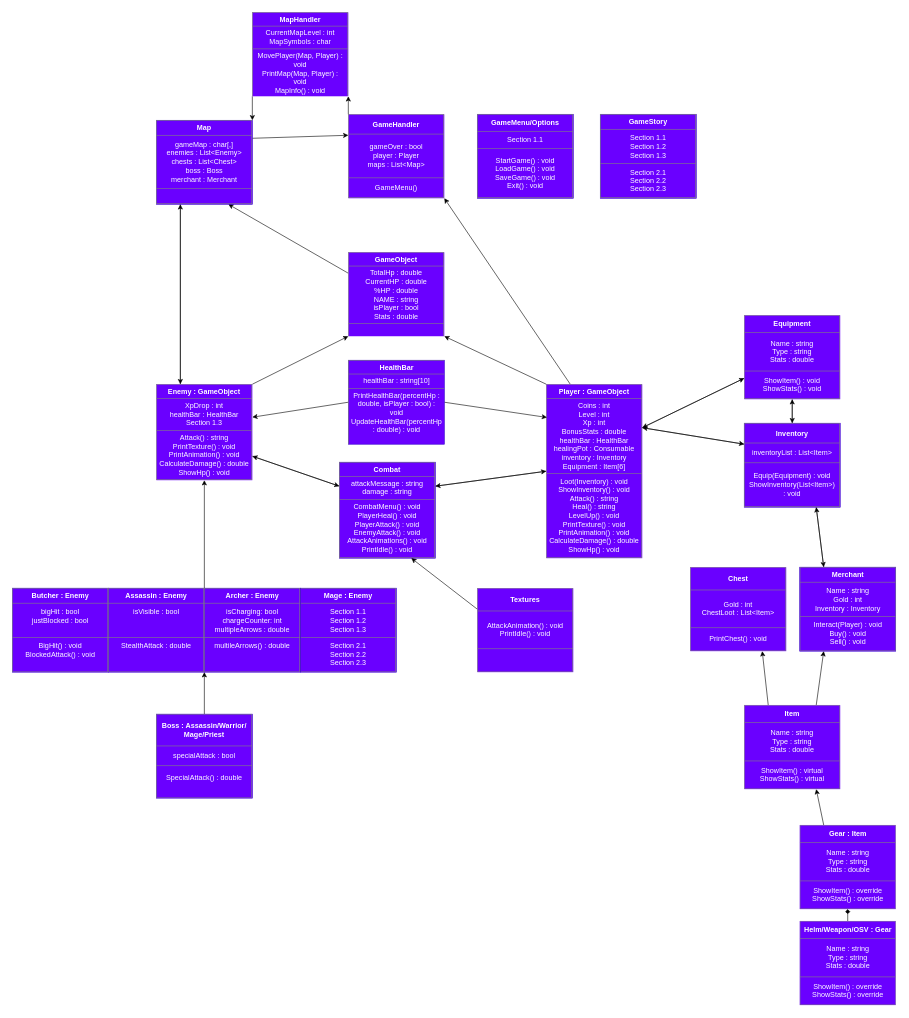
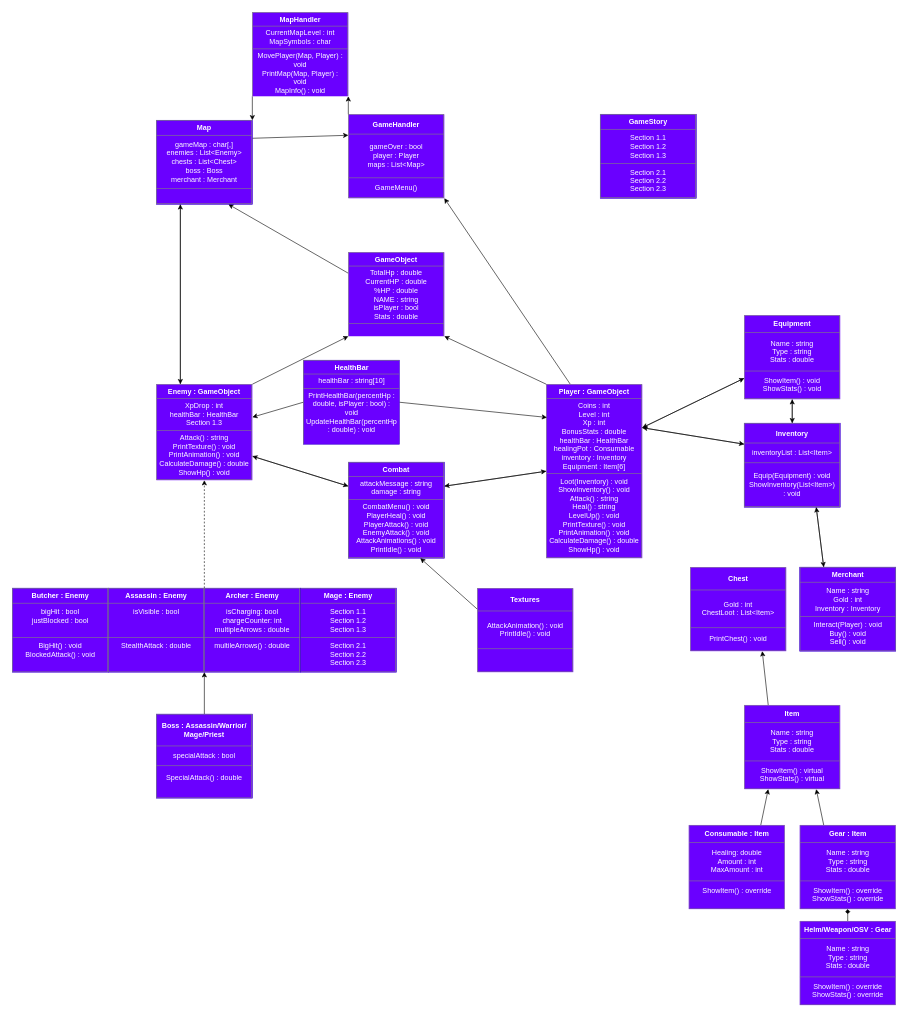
- <mxCell id="34" value="&lt;table border=&quot;1&quot; width=&quot;100%&quot; height=&quot;100%&quot; cellpadding=&quot;4&quot; style=&quot;width:100%;height:100%;border-collapse:collapse;&quot;&gt;&lt;tbody&gt;&lt;tr&gt;&lt;th align=&quot;center&quot;&gt;&lt;b&gt;GameMenu/Options&lt;/b&gt;&lt;/th&gt;&lt;/tr&gt;&lt;tr&gt;&lt;td align=&quot;center&quot;&gt;Section 1.1&lt;br&gt;&lt;/td&gt;&lt;/tr&gt;&lt;tr&gt;&lt;td align=&quot;center&quot;&gt;StartGame() : void&lt;br&gt;LoadGame() : void&lt;br&gt;SaveGame() : void&lt;br&gt;Exit() : void&lt;/td&gt;&lt;/tr&gt;&lt;/tbody&gt;&lt;/table&gt;" style="text;html=1;whiteSpace=wrap;strokeColor=#3700CC;fillColor=#6a00ff;overflow=fill;rounded=0;fontColor=#ffffff;" parent="1" vertex="1"><mxGeometry x="795" y="190" width="160" height="140" as="geometry" /></mxCell>
- <mxCell id="31" value="&lt;table border=&quot;1&quot; width=&quot;100%&quot; height=&quot;100%&quot; cellpadding=&quot;4&quot; style=&quot;width:100%;height:100%;border-collapse:collapse;&quot;&gt;&lt;tbody&gt;&lt;tr&gt;&lt;th align=&quot;center&quot;&gt;&lt;b&gt;HealthBar&lt;/b&gt;&lt;/th&gt;&lt;/tr&gt;&lt;tr&gt;&lt;td align=&quot;center&quot;&gt;healthBar : string[10]&lt;br&gt;&lt;/td&gt;&lt;/tr&gt;&lt;tr&gt;&lt;td align=&quot;center&quot;&gt;PrintHealthBar(percentHp : double, isPlayer : bool) : void&lt;br&gt;UpdateHealthBar(percentHp : double) : void&lt;br&gt;&lt;br&gt;&lt;/td&gt;&lt;/tr&gt;&lt;/tbody&gt;&lt;/table&gt;" style="text;html=1;whiteSpace=wrap;strokeColor=#3700CC;fillColor=#6a00ff;overflow=fill;rounded=0;fontColor=#ffffff;" parent="1" vertex="1"><mxGeometry x="580" y="600" width="160" height="140" as="geometry" /></mxCell>
+ <mxCell id="31" value="&lt;table border=&quot;1&quot; width=&quot;100%&quot; height=&quot;100%&quot; cellpadding=&quot;4&quot; style=&quot;width:100%;height:100%;border-collapse:collapse;&quot;&gt;&lt;tbody&gt;&lt;tr&gt;&lt;th align=&quot;center&quot;&gt;&lt;b&gt;HealthBar&lt;/b&gt;&lt;/th&gt;&lt;/tr&gt;&lt;tr&gt;&lt;td align=&quot;center&quot;&gt;healthBar : string[10]&lt;br&gt;&lt;/td&gt;&lt;/tr&gt;&lt;tr&gt;&lt;td align=&quot;center&quot;&gt;PrintHealthBar(percentHp : double, isPlayer : bool) : void&lt;br&gt;UpdateHealthBar(percentHp : double) : void&lt;br&gt;&lt;br&gt;&lt;/td&gt;&lt;/tr&gt;&lt;/tbody&gt;&lt;/table&gt;" style="text;html=1;whiteSpace=wrap;strokeColor=#3700CC;fillColor=#6a00ff;overflow=fill;rounded=0;fontColor=#ffffff;" parent="1" vertex="1"><mxGeometry x="505" y="600" width="160" height="140" as="geometry" /></mxCell>
- <mxCell id="40" value="&lt;table border=&quot;1&quot; width=&quot;100%&quot; height=&quot;100%&quot; cellpadding=&quot;4&quot; style=&quot;width:100%;height:100%;border-collapse:collapse;&quot;&gt;&lt;tbody&gt;&lt;tr&gt;&lt;th align=&quot;center&quot;&gt;&lt;b&gt;Combat&lt;/b&gt;&lt;/th&gt;&lt;/tr&gt;&lt;tr&gt;&lt;td align=&quot;center&quot;&gt;attackMessage : string&lt;br&gt;damage : string&lt;br&gt;&lt;/td&gt;&lt;/tr&gt;&lt;tr&gt;&lt;td align=&quot;center&quot;&gt;CombatMenu() : void&lt;br&gt;PlayerHeal() : void&lt;br&gt;PlayerAttack() : void&lt;br&gt;EnemyAttack() : void&lt;br&gt;AttackAnimations() : void&lt;br&gt;PrintIdle() : void&lt;/td&gt;&lt;/tr&gt;&lt;/tbody&gt;&lt;/table&gt;" style="text;html=1;whiteSpace=wrap;strokeColor=#3700CC;fillColor=#6a00ff;overflow=fill;rounded=0;fontColor=#ffffff;" parent="1" vertex="1"><mxGeometry x="565" y="770" width="160" height="160" as="geometry" /></mxCell>
+ <mxCell id="40" value="&lt;table border=&quot;1&quot; width=&quot;100%&quot; height=&quot;100%&quot; cellpadding=&quot;4&quot; style=&quot;width:100%;height:100%;border-collapse:collapse;&quot;&gt;&lt;tbody&gt;&lt;tr&gt;&lt;th align=&quot;center&quot;&gt;&lt;b&gt;Combat&lt;/b&gt;&lt;/th&gt;&lt;/tr&gt;&lt;tr&gt;&lt;td align=&quot;center&quot;&gt;attackMessage : string&lt;br&gt;damage : string&lt;br&gt;&lt;/td&gt;&lt;/tr&gt;&lt;tr&gt;&lt;td align=&quot;center&quot;&gt;CombatMenu() : void&lt;br&gt;PlayerHeal() : void&lt;br&gt;PlayerAttack() : void&lt;br&gt;EnemyAttack() : void&lt;br&gt;AttackAnimations() : void&lt;br&gt;PrintIdle() : void&lt;/td&gt;&lt;/tr&gt;&lt;/tbody&gt;&lt;/table&gt;" style="text;html=1;whiteSpace=wrap;strokeColor=#3700CC;fillColor=#6a00ff;overflow=fill;rounded=0;fontColor=#ffffff;" parent="1" vertex="1"><mxGeometry x="580" y="770" width="160" height="160" as="geometry" /></mxCell>
- <mxCell id="27" style="edgeStyle=none;html=1;exitX=0;exitY=0;exitDx=0;exitDy=0;entryX=0.5;entryY=1;entryDx=0;entryDy=0;" edge="1" parent="1" source="28" target="5"><mxGeometry relative="1" as="geometry" /></mxCell>
+ <mxCell id="27" style="edgeStyle=none;html=1;exitX=0;exitY=0;exitDx=0;exitDy=0;entryX=0.5;entryY=1;entryDx=0;entryDy=0;dashed=1;" edge="1" parent="1" source="28" target="5"><mxGeometry relative="1" as="geometry" /></mxCell>
- <mxCell id="45" style="edgeStyle=none;html=1;exitX=0.75;exitY=0;exitDx=0;exitDy=0;entryX=0.25;entryY=1;entryDx=0;entryDy=0;" edge="1" parent="1" source="46" target="36"><mxGeometry relative="1" as="geometry" /></mxCell>
+ <mxCell id="14" style="edgeStyle=none;html=1;exitX=0.75;exitY=0;exitDx=0;exitDy=0;entryX=0.25;entryY=1;entryDx=0;entryDy=0;" edge="1" parent="1" source="15" target="46"><mxGeometry relative="1" as="geometry" /></mxCell>
+ <mxCell id="15" value="&lt;table border=&quot;1&quot; width=&quot;100%&quot; height=&quot;100%&quot; cellpadding=&quot;4&quot; style=&quot;width:100%;height:100%;border-collapse:collapse;&quot;&gt;&lt;tbody&gt;&lt;tr&gt;&lt;th align=&quot;center&quot;&gt;&lt;b&gt;Consumable : Item&lt;/b&gt;&lt;/th&gt;&lt;/tr&gt;&lt;tr&gt;&lt;td align=&quot;center&quot;&gt;Healing: double&lt;br&gt;Amount : int&lt;br&gt;MaxAmount : int&lt;/td&gt;&lt;/tr&gt;&lt;tr&gt;&lt;td align=&quot;center&quot;&gt;ShowItem() : override&lt;br&gt;&lt;br&gt;&lt;/td&gt;&lt;/tr&gt;&lt;/tbody&gt;&lt;/table&gt;" style="text;html=1;whiteSpace=wrap;overflow=fill;strokeColor=none;fillColor=#6a00ff;rounded=0;fontColor=#ffffff;" parent="1" vertex="1"><mxGeometry x="1147.5" y="1375" width="160" height="140" as="geometry" /></mxCell>
